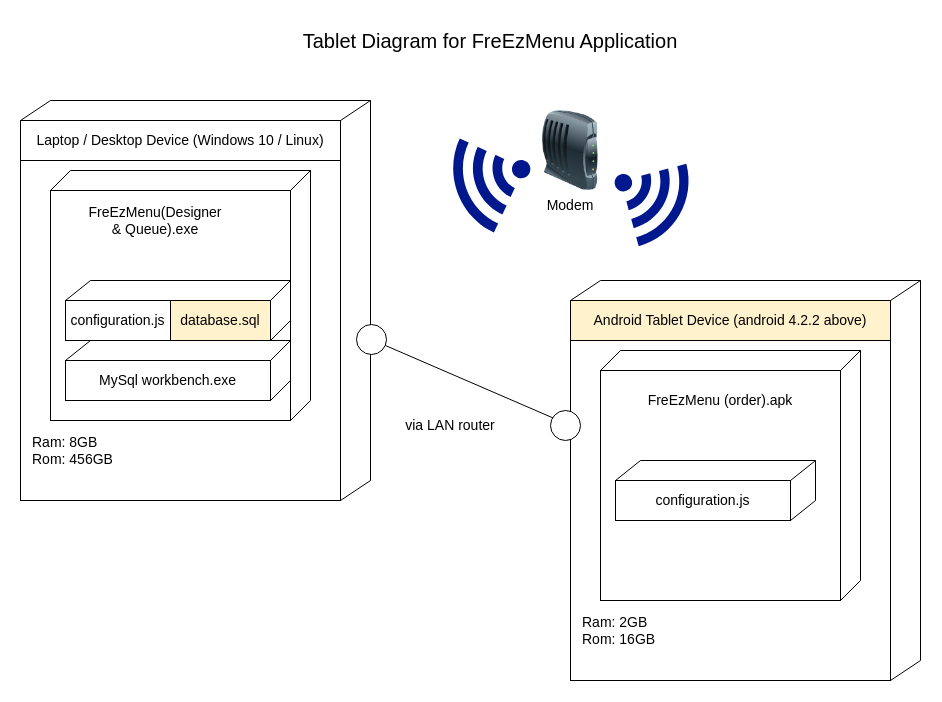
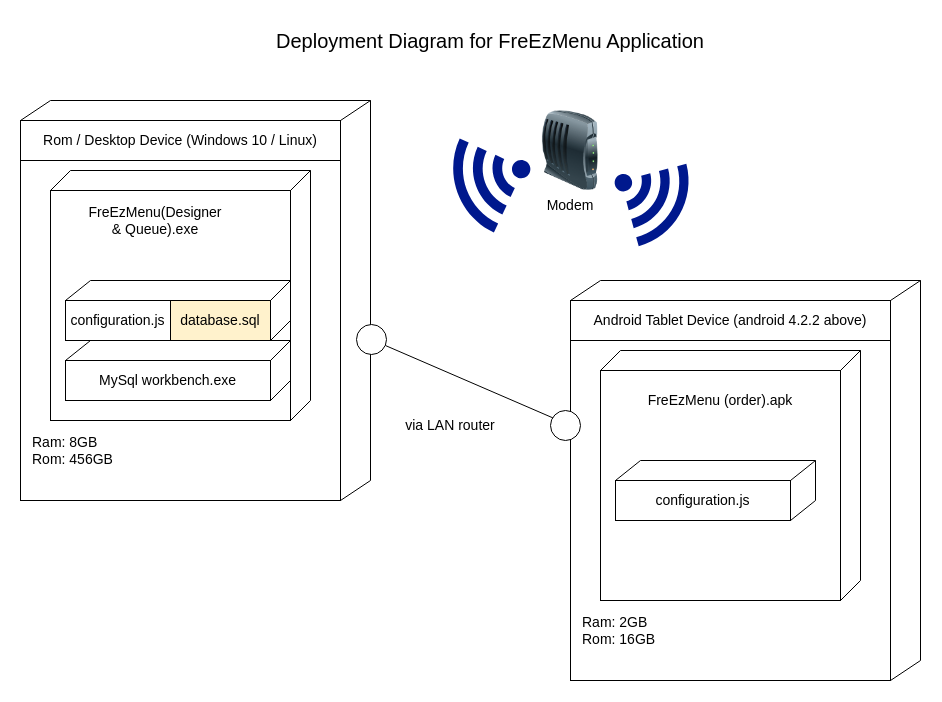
- <mxCell id="2" value="&lt;font style=&quot;font-size: 20px;&quot;&gt;Tablet Diagram for FreEzMenu Application&lt;/font&gt;" style="text;html=1;strokeColor=none;fillColor=none;align=center;verticalAlign=middle;whiteSpace=wrap;rounded=0;" vertex="1" parent="1"><mxGeometry x="130" y="20" width="720" height="40" as="geometry" /></mxCell>
+ <mxCell id="2" value="&lt;font style=&quot;font-size: 20px;&quot;&gt;Deployment Diagram for FreEzMenu Application&lt;/font&gt;" style="text;html=1;strokeColor=none;fillColor=none;align=center;verticalAlign=middle;whiteSpace=wrap;rounded=0;" vertex="1" parent="1"><mxGeometry x="130" y="20" width="720" height="40" as="geometry" /></mxCell>
- <mxCell id="3" value="Laptop / Desktop Device (Windows 10 / Linux)" style="rounded=0;whiteSpace=wrap;html=1;fontSize=14;" vertex="1" parent="1"><mxGeometry x="20" y="120" width="320" height="40" as="geometry" /></mxCell>
+ <mxCell id="3" value="Rom / Desktop Device (Windows 10 / Linux)" style="rounded=0;whiteSpace=wrap;html=1;fontSize=14;" vertex="1" parent="1"><mxGeometry x="20" y="120" width="320" height="40" as="geometry" /></mxCell>
- <mxCell id="29" value="Android Tablet Device (android 4.2.2 above)" style="rounded=0;whiteSpace=wrap;html=1;fontSize=14;fillColor=#fff2cc;" vertex="1" parent="1"><mxGeometry x="570" y="300" width="320" height="40" as="geometry" /></mxCell>
+ <mxCell id="29" value="Android Tablet Device (android 4.2.2 above)" style="rounded=0;whiteSpace=wrap;html=1;fontSize=14;" vertex="1" parent="1"><mxGeometry x="570" y="300" width="320" height="40" as="geometry" /></mxCell>
